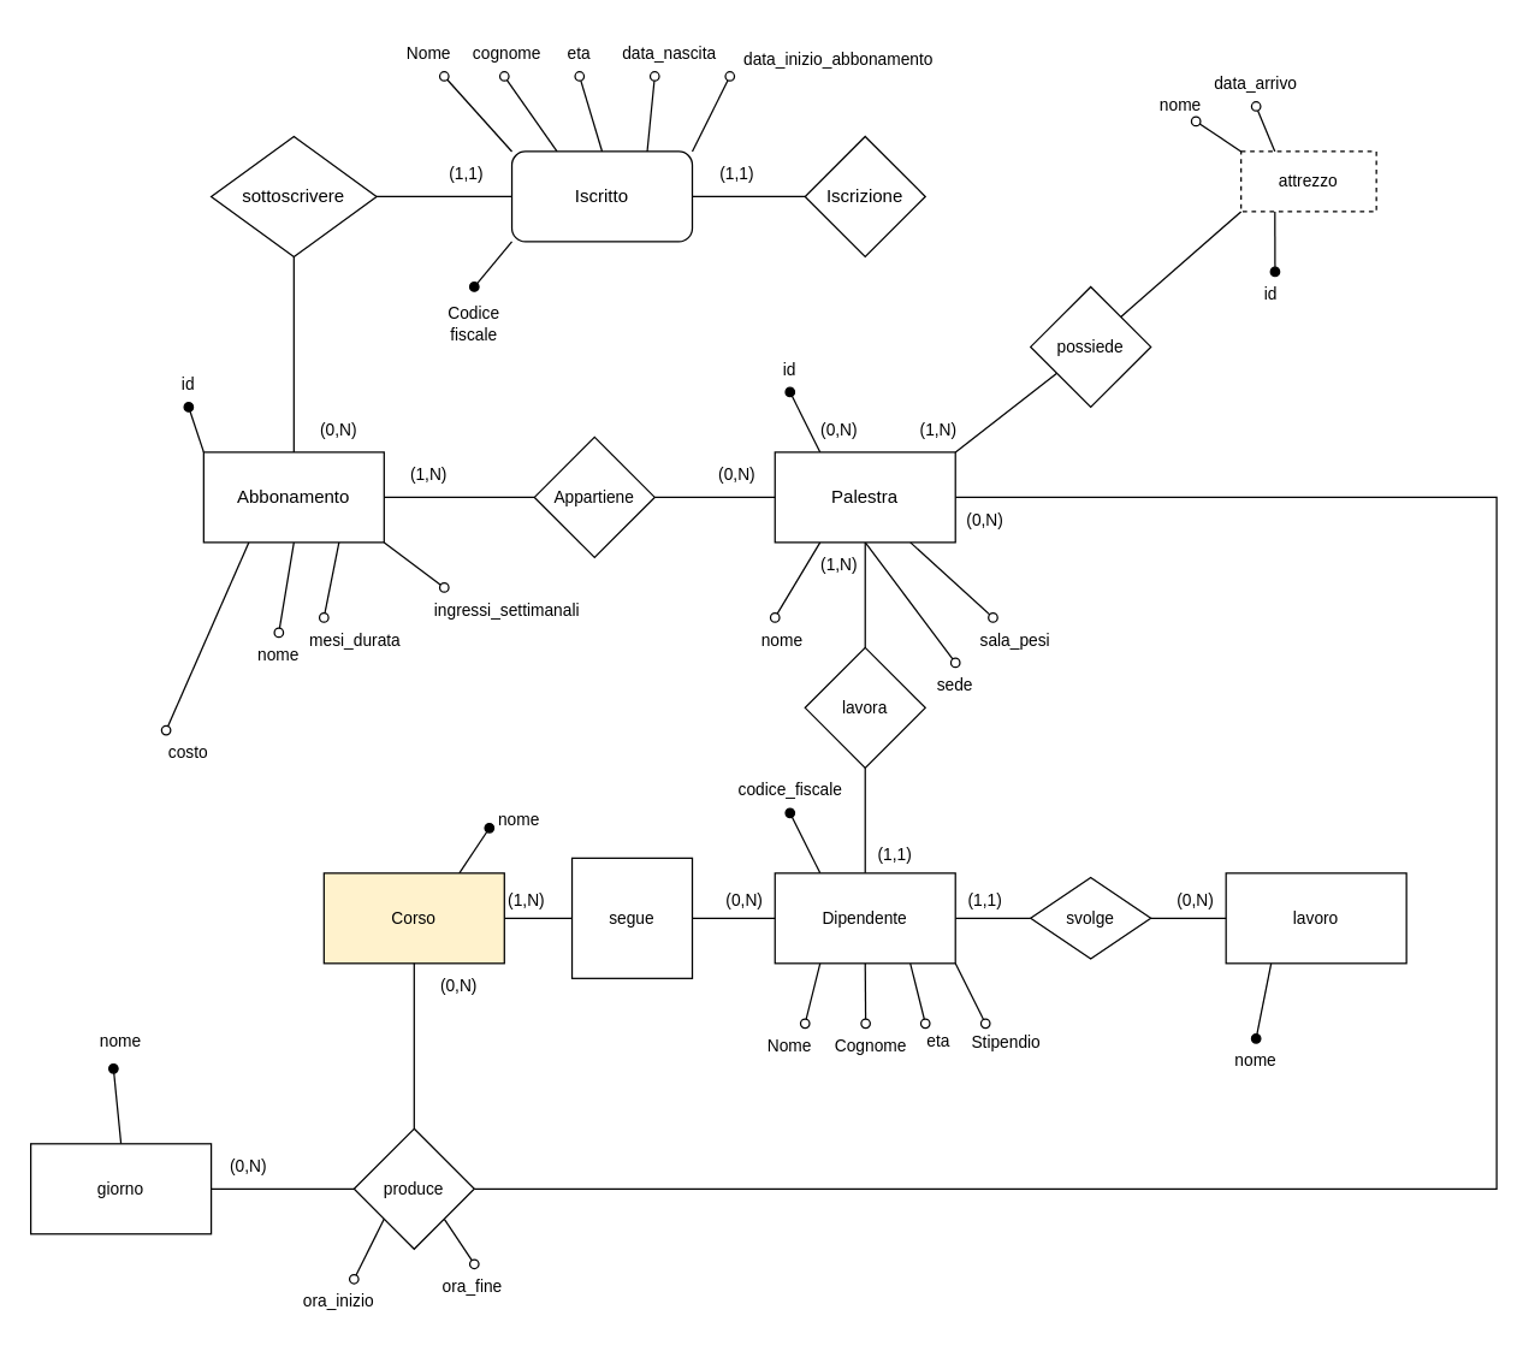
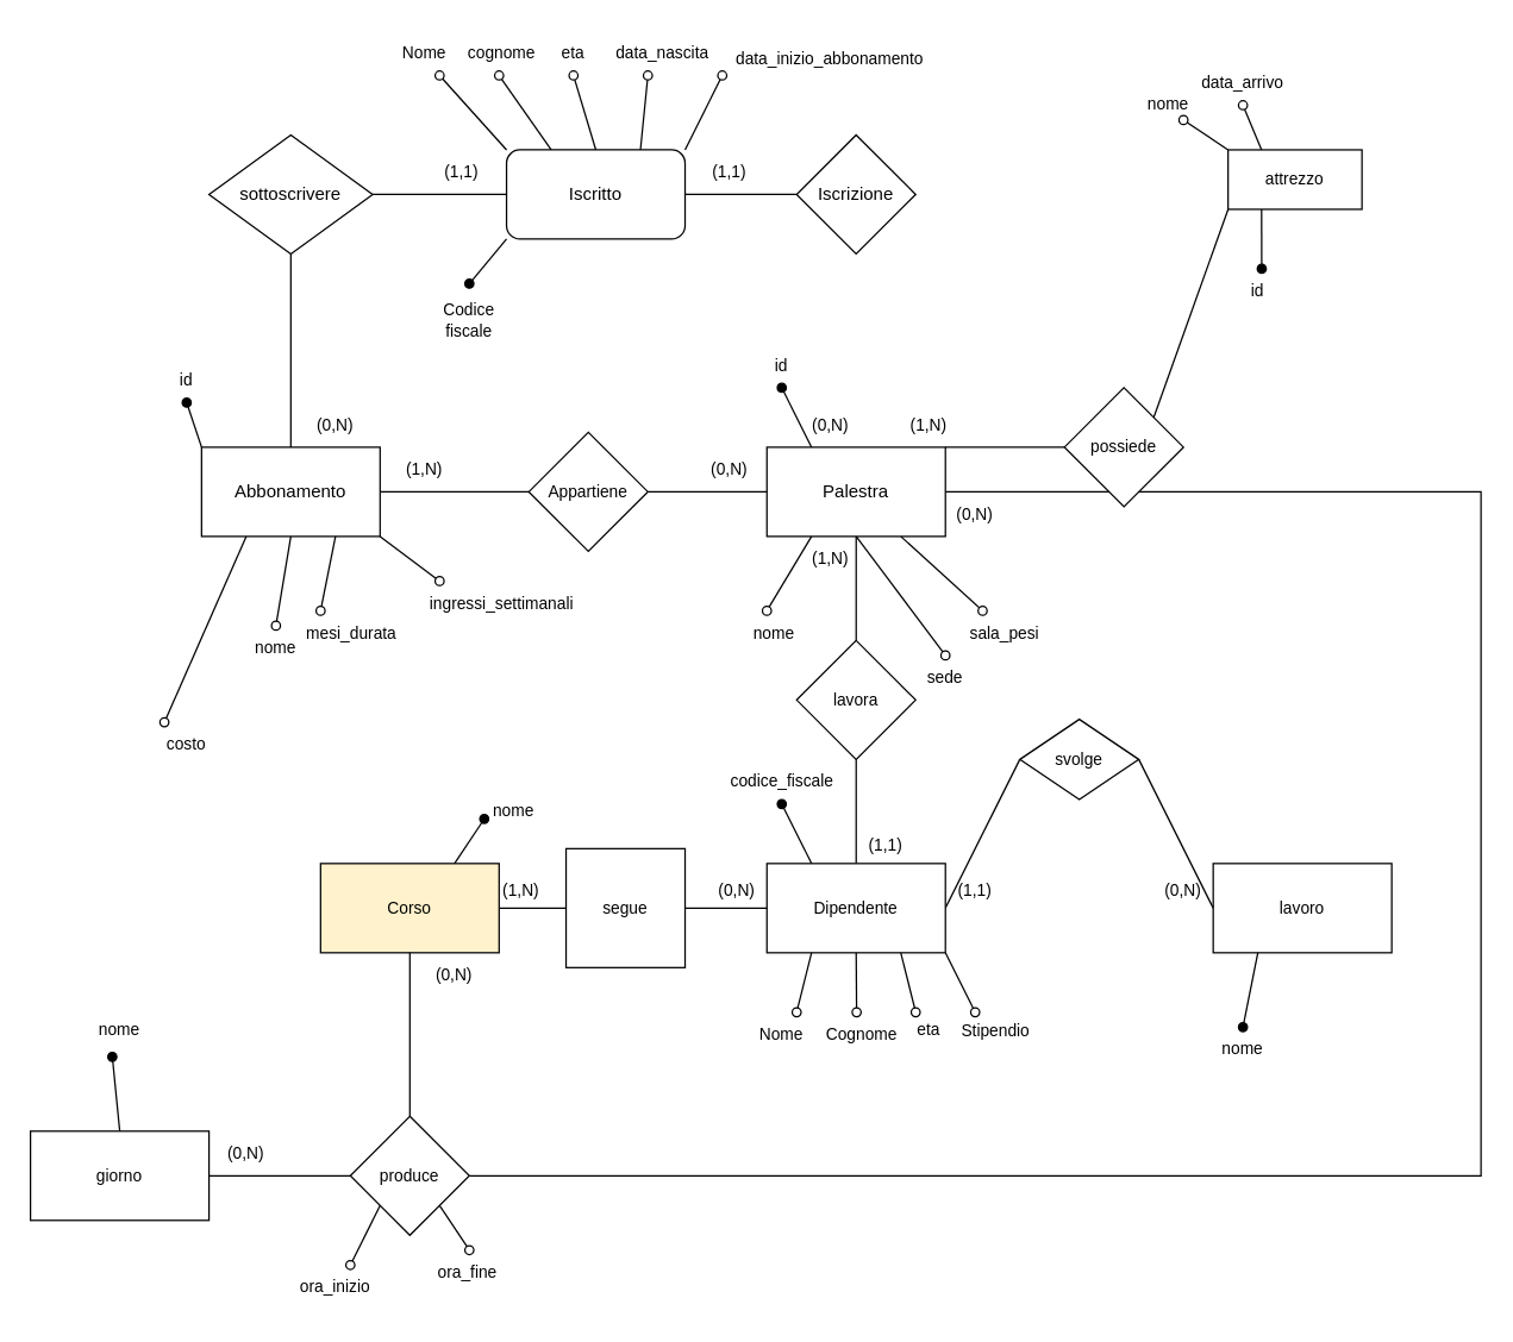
- <mxCell id="101" value="attrezzo" style="rounded=0;whiteSpace=wrap;html=1;fontFamily=Helvetica;fontSize=11;fontColor=default;dashed=1;" vertex="1" parent="1"><mxGeometry x="825" y="100" width="90" height="40" as="geometry" /></mxCell>
+ <mxCell id="101" value="attrezzo" style="rounded=0;whiteSpace=wrap;html=1;fontFamily=Helvetica;fontSize=11;fontColor=default;" vertex="1" parent="1"><mxGeometry x="825" y="100" width="90" height="40" as="geometry" /></mxCell>
- <mxCell id="97" value="possiede" style="rhombus;whiteSpace=wrap;html=1;fontFamily=Helvetica;fontSize=11;fontColor=default;" vertex="1" parent="1"><mxGeometry x="685" y="190" width="80" height="80" as="geometry" /></mxCell>
+ <mxCell id="97" value="possiede" style="rhombus;whiteSpace=wrap;html=1;fontFamily=Helvetica;fontSize=11;fontColor=default;" vertex="1" parent="1"><mxGeometry x="715" y="260" width="80" height="80" as="geometry" /></mxCell>
- <mxCell id="61" value="svolge" style="rhombus;whiteSpace=wrap;html=1;fontFamily=Helvetica;fontSize=11;fontColor=default;" vertex="1" parent="1"><mxGeometry x="685" y="583" width="80" height="54" as="geometry" /></mxCell>
+ <mxCell id="61" value="svolge" style="rhombus;whiteSpace=wrap;html=1;fontFamily=Helvetica;fontSize=11;fontColor=default;" vertex="1" parent="1"><mxGeometry x="685" y="483" width="80" height="54" as="geometry" /></mxCell>
